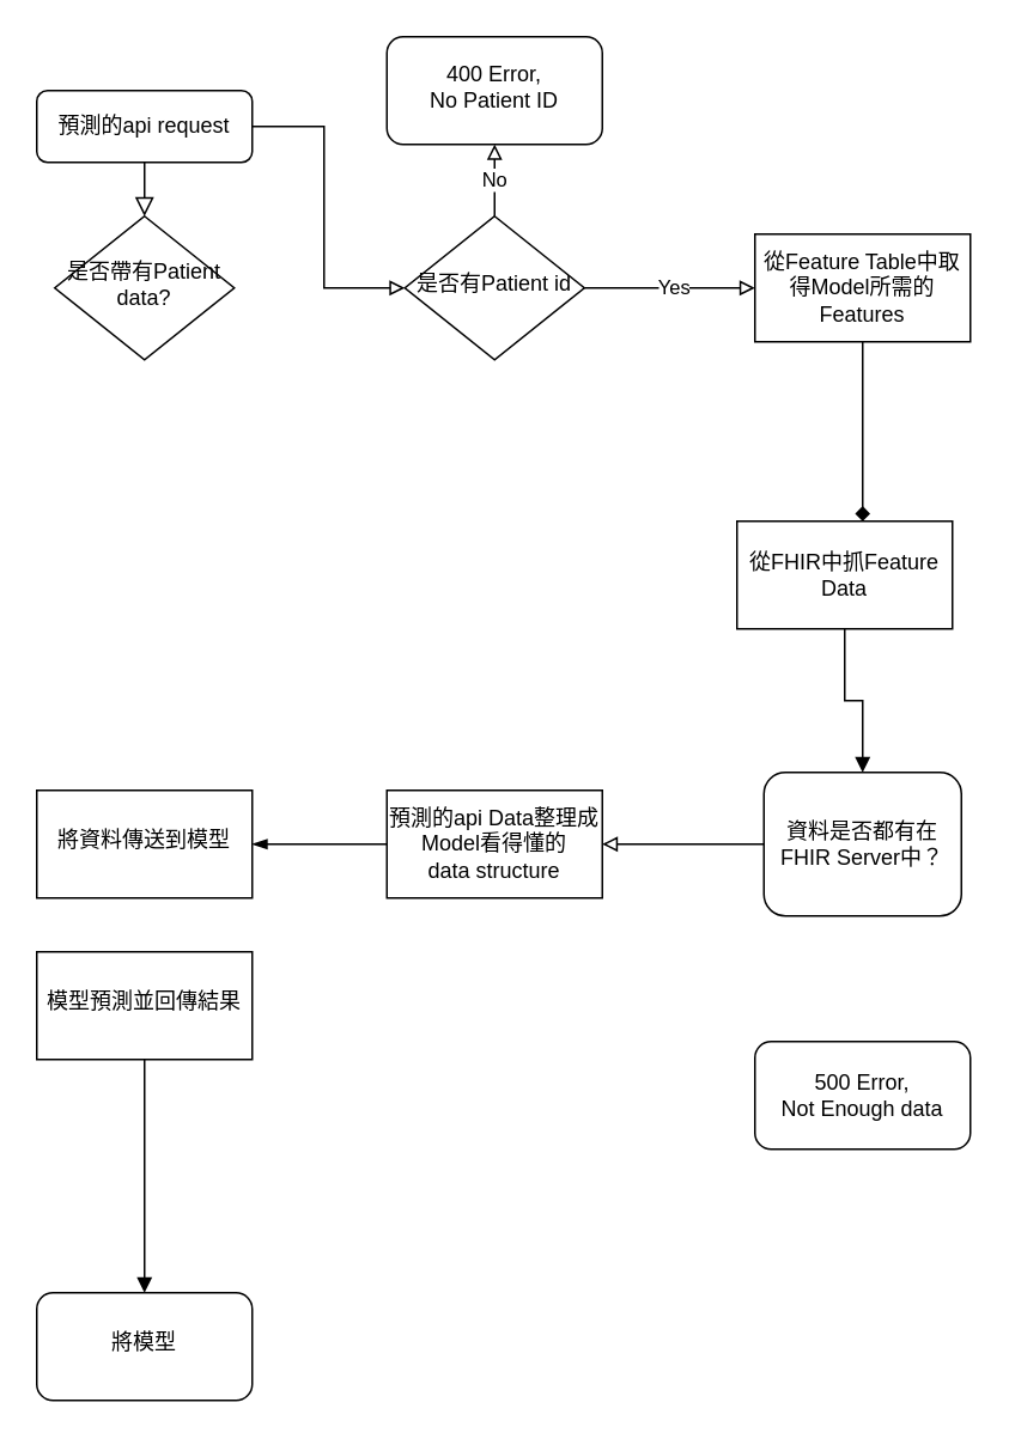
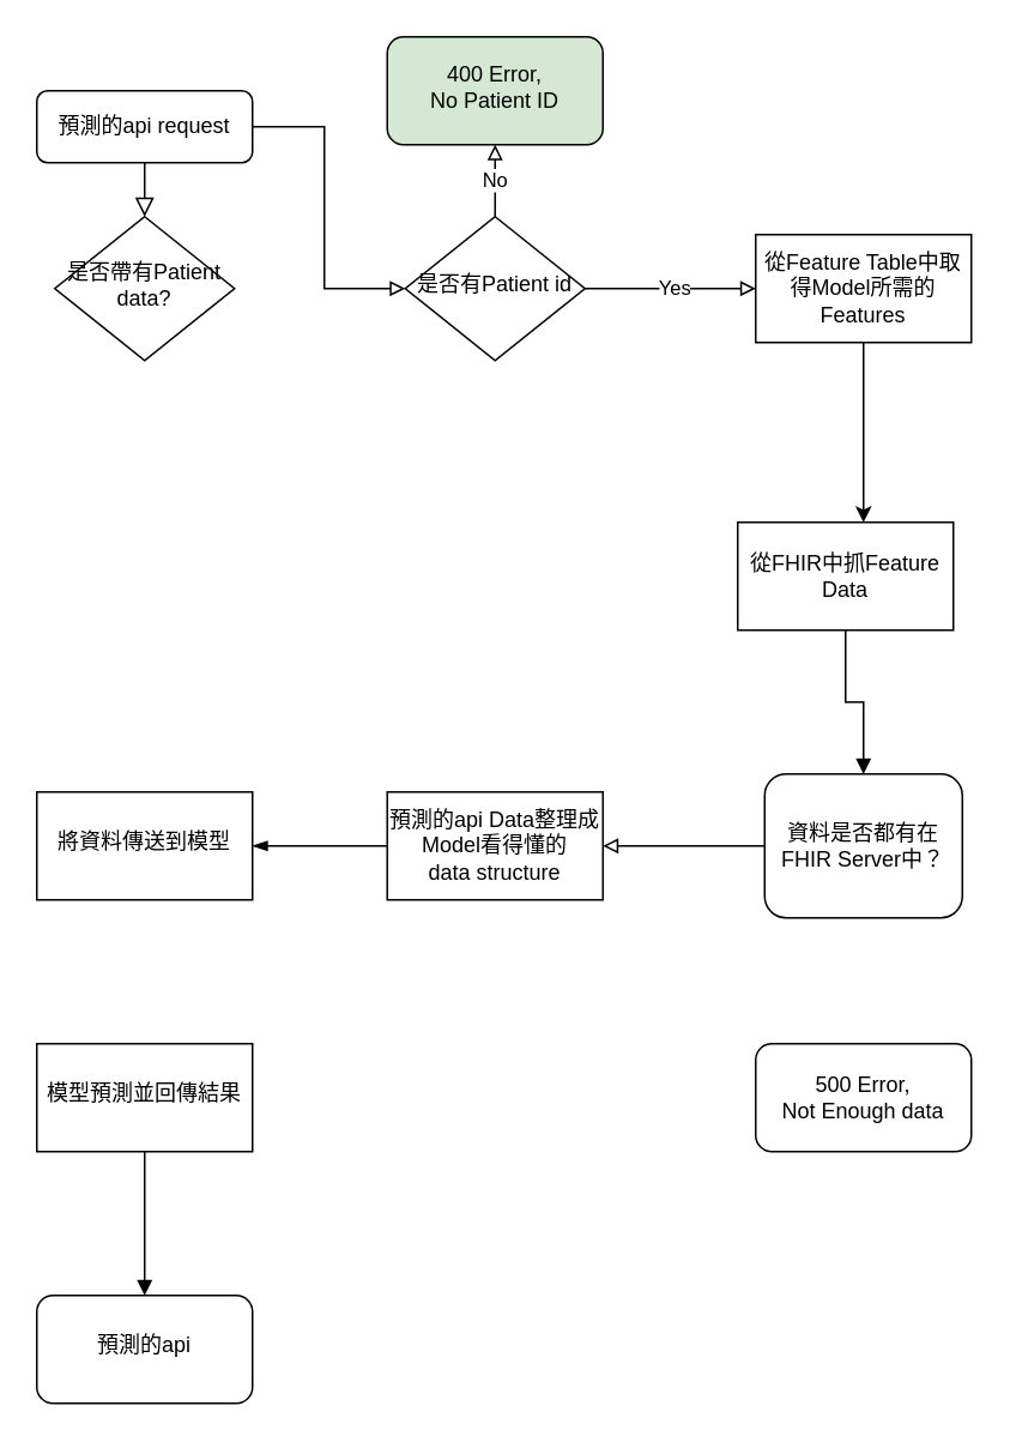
- <mxCell id="18" value="400 Error,&lt;br&gt;No Patient ID" style="rounded=1;whiteSpace=wrap;html=1;shadow=0;strokeWidth=1;spacing=6;spacingTop=-4;" parent="1" vertex="1"><mxGeometry x="215" y="20" width="120" height="60" as="geometry" /></mxCell>
+ <mxCell id="18" value="400 Error,&lt;br&gt;No Patient ID" style="rounded=1;whiteSpace=wrap;html=1;shadow=0;strokeWidth=1;spacing=6;spacingTop=-4;fillColor=#d5e8d4;" parent="1" vertex="1"><mxGeometry x="215" y="20" width="120" height="60" as="geometry" /></mxCell>
- <mxCell id="7" value="" style="edgeStyle=orthogonalEdgeStyle;rounded=0;orthogonalLoop=1;jettySize=auto;html=1;endArrow=diamond;" parent="1" source="8" target="10" edge="1"><mxGeometry relative="1" as="geometry"><Array as="points"><mxPoint x="480" y="210" /><mxPoint x="480" y="210" /></Array></mxGeometry></mxCell>
+ <mxCell id="7" value="" style="edgeStyle=orthogonalEdgeStyle;rounded=0;orthogonalLoop=1;jettySize=auto;html=1;" parent="1" source="8" target="10" edge="1"><mxGeometry relative="1" as="geometry"><Array as="points"><mxPoint x="480" y="210" /><mxPoint x="480" y="210" /></Array></mxGeometry></mxCell>
- <mxCell id="23" value="模型預測並回傳結果" style="whiteSpace=wrap;html=1;shadow=0;strokeWidth=1;spacing=6;spacingTop=-4;" parent="1" vertex="1"><mxGeometry x="20" y="530" width="120" height="60" as="geometry" /></mxCell>
+ <mxCell id="23" value="模型預測並回傳結果" style="whiteSpace=wrap;html=1;shadow=0;strokeWidth=1;spacing=6;spacingTop=-4;" parent="1" vertex="1"><mxGeometry x="20" y="580" width="120" height="60" as="geometry" /></mxCell>
- <mxCell id="24" value="將模型" style="whiteSpace=wrap;html=1;shadow=0;strokeWidth=1;spacing=6;spacingTop=-4;rounded=1;" parent="1" vertex="1"><mxGeometry x="20" y="720" width="120" height="60" as="geometry" /></mxCell>
+ <mxCell id="24" value="預測的api" style="whiteSpace=wrap;html=1;shadow=0;strokeWidth=1;spacing=6;spacingTop=-4;rounded=1;" parent="1" vertex="1"><mxGeometry x="20" y="720" width="120" height="60" as="geometry" /></mxCell>
